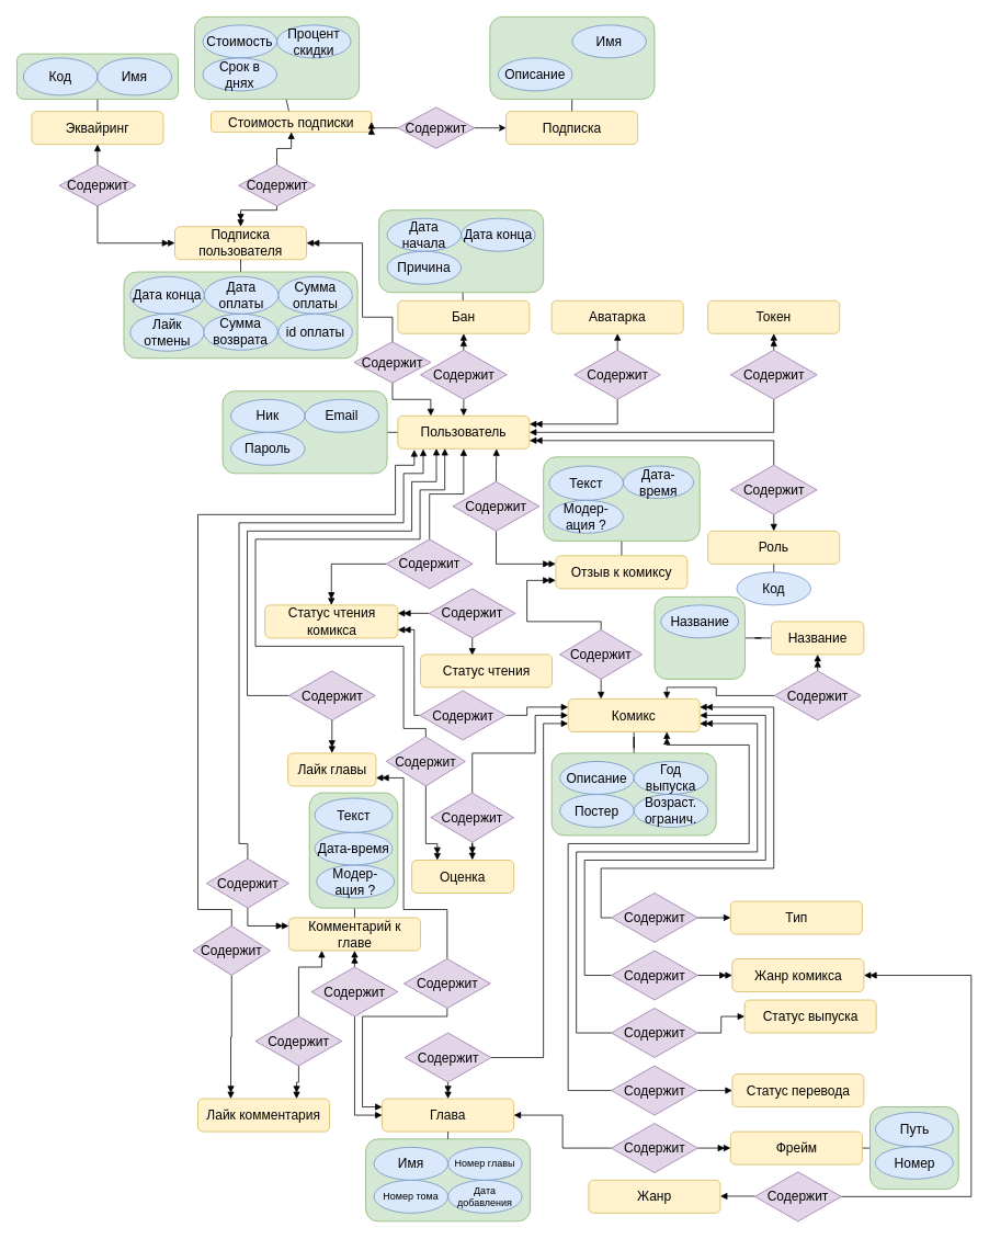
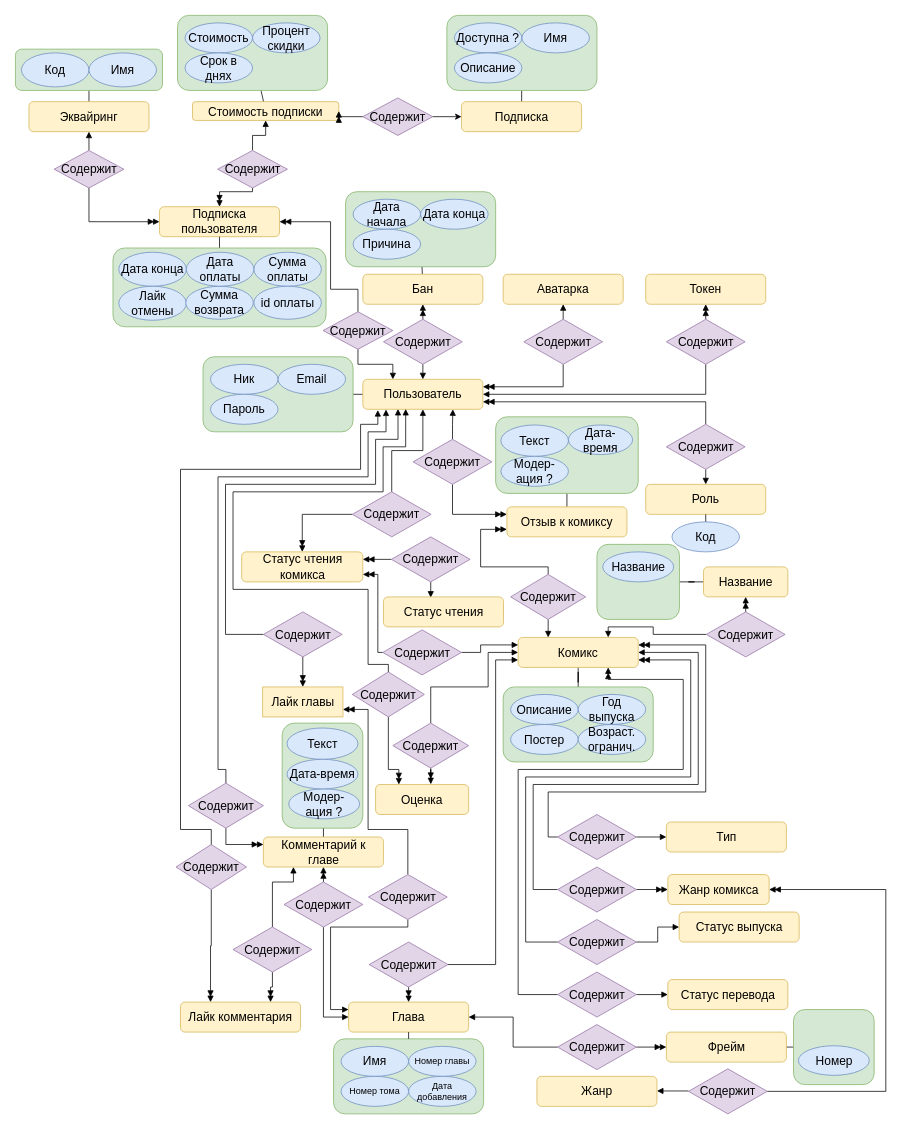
+ <mxCell id="186" value="&lt;span style=&quot;font-size: 16px;&quot;&gt;Доступна ?&lt;/span&gt;" style="ellipse;whiteSpace=wrap;html=1;rounded=1;strokeColor=#6c8ebf;align=center;verticalAlign=middle;fontFamily=Helvetica;fontSize=12;fillColor=#dae8fc;" parent="184" vertex="1"><mxGeometry x="10" y="10" width="90" height="40" as="geometry" /></mxCell>
- <mxCell id="101" value="&lt;font style=&quot;font-size: 16px;&quot;&gt;Лайк главы&lt;/font&gt;" style="rounded=1;whiteSpace=wrap;html=1;fillColor=#fff2cc;strokeColor=#d6b656;" parent="1" vertex="1"><mxGeometry x="349.5" y="915" width="107" height="40" as="geometry" /></mxCell>
+ <mxCell id="101" value="&lt;font style=&quot;font-size: 16px;&quot;&gt;Лайк главы&lt;/font&gt;" style="whiteSpace=wrap;html=1;fillColor=#fff2cc;strokeColor=#d6b656;rounded=0;" parent="1" vertex="1"><mxGeometry x="349.5" y="915" width="107" height="40" as="geometry" /></mxCell>
- <mxCell id="70" value="&lt;font style=&quot;font-size: 16px;&quot;&gt;Жанр комикса&lt;/font&gt;" style="rounded=1;whiteSpace=wrap;html=1;fillColor=#fff2cc;strokeColor=#d6b656;" parent="1" vertex="1"><mxGeometry x="889.5" y="1165" width="160" height="40" as="geometry" /></mxCell>
+ <mxCell id="70" value="&lt;font style=&quot;font-size: 16px;&quot;&gt;Жанр комикса&lt;/font&gt;" style="rounded=1;whiteSpace=wrap;html=1;fillColor=#fff2cc;strokeColor=#d6b656;" parent="1" vertex="1"><mxGeometry x="889.5" y="1165" width="135" height="40" as="geometry" /></mxCell>
- <mxCell id="167" value="&lt;font style=&quot;font-size: 16px;&quot;&gt;Путь&lt;/font&gt;" style="ellipse;whiteSpace=wrap;html=1;rounded=1;strokeColor=#6c8ebf;align=center;verticalAlign=middle;fontFamily=Helvetica;fontSize=12;fillColor=#dae8fc;" parent="165" vertex="1"><mxGeometry x="6.5" y="6.48" width="94.5" height="41.76" as="geometry" /></mxCell>
